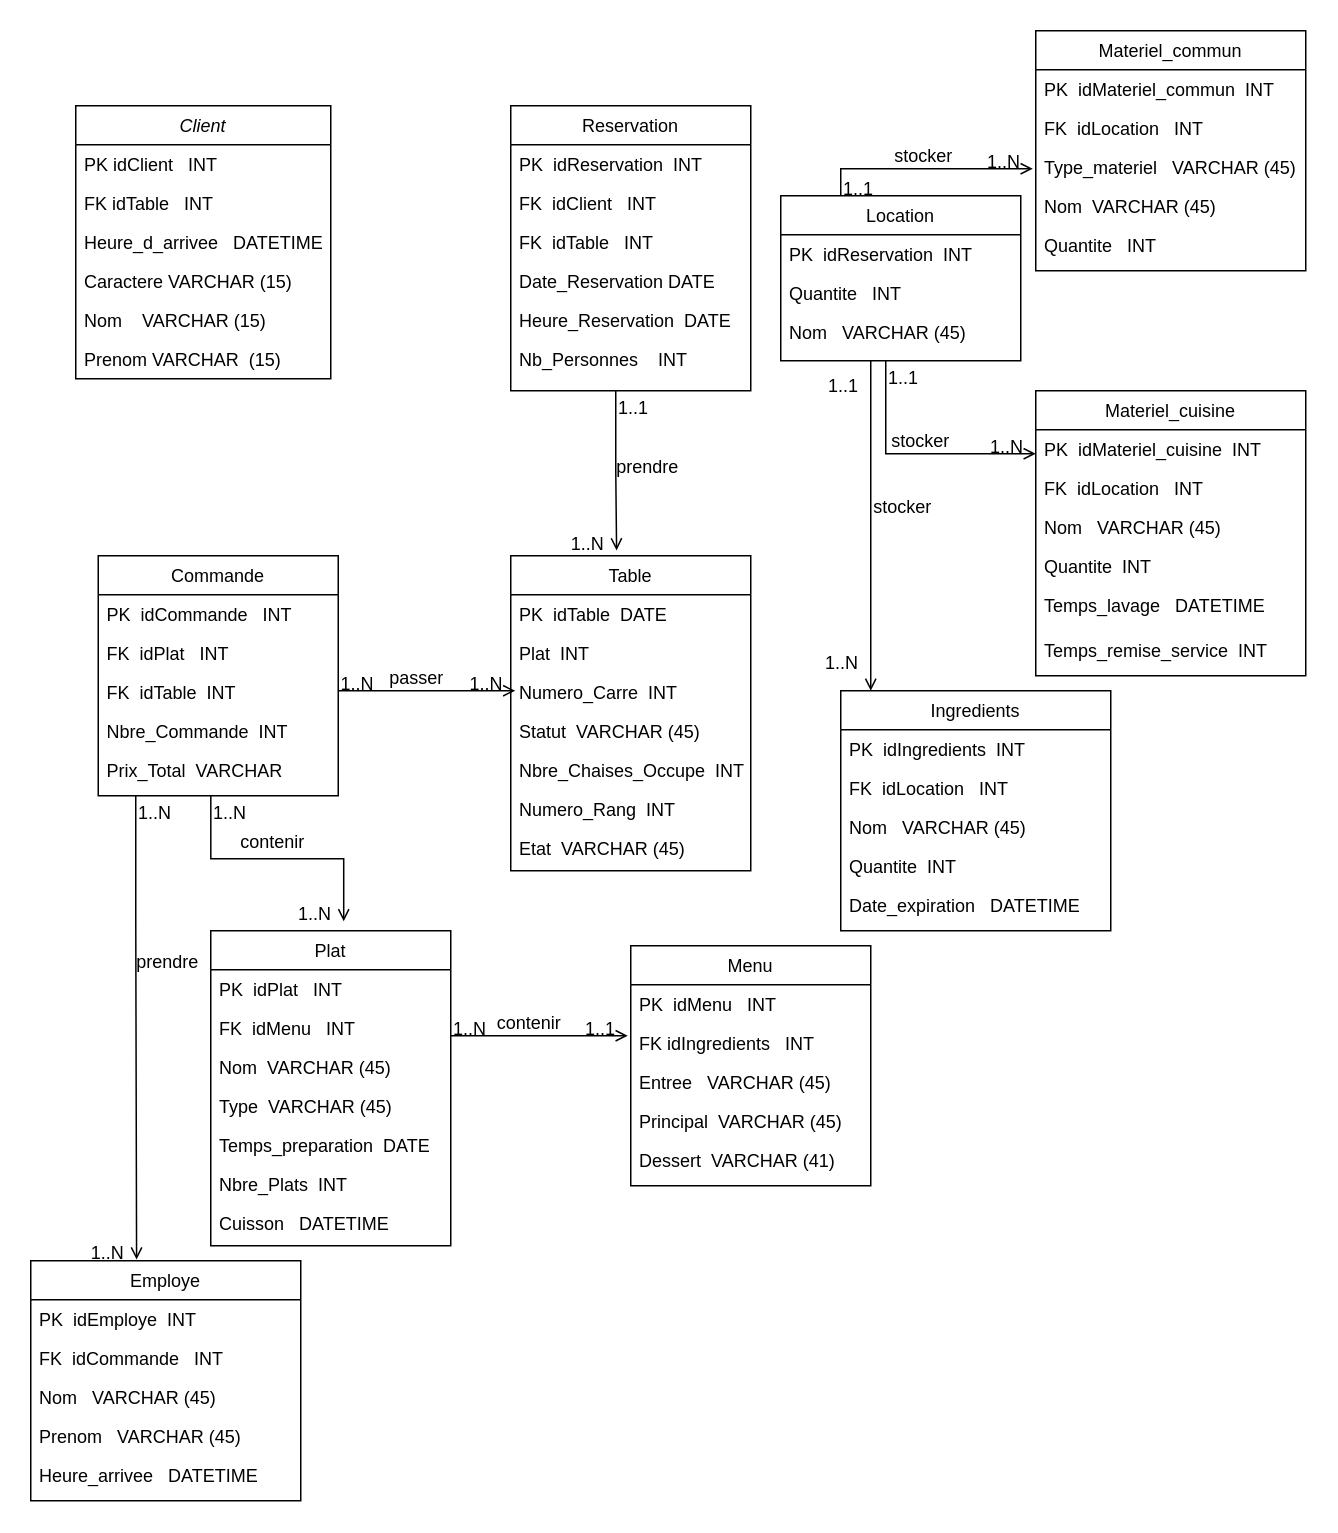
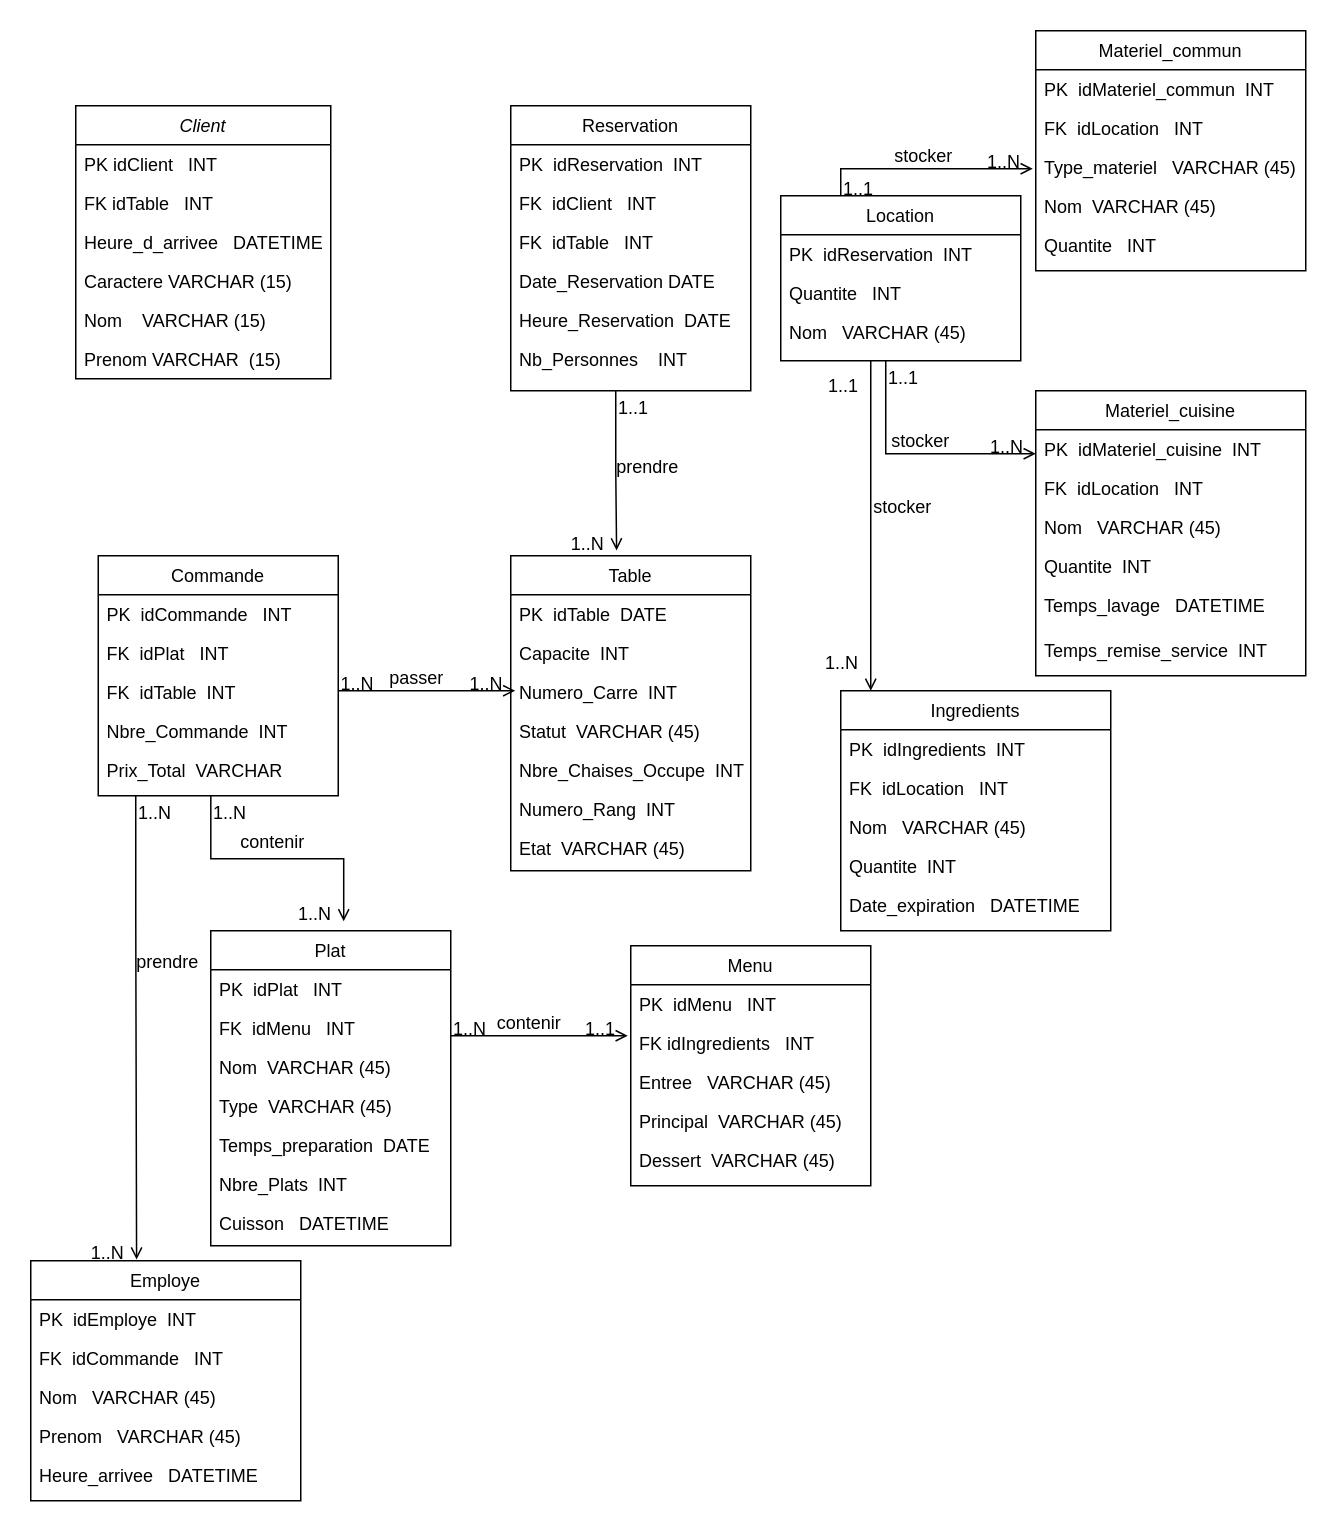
- <mxCell id="17" value="Plat  INT&#10;  " style="text;align=left;verticalAlign=top;spacingLeft=4;spacingRight=4;overflow=hidden;rotatable=0;points=[[0,0.5],[1,0.5]];portConstraint=eastwest;" parent="15" vertex="1"><mxGeometry y="52" width="160" height="26" as="geometry" /></mxCell>
+ <mxCell id="17" value="Capacite  INT&#10;  " style="text;align=left;verticalAlign=top;spacingLeft=4;spacingRight=4;overflow=hidden;rotatable=0;points=[[0,0.5],[1,0.5]];portConstraint=eastwest;" parent="15" vertex="1"><mxGeometry y="52" width="160" height="26" as="geometry" /></mxCell>
- <mxCell id="47" value="Dessert  VARCHAR (41)" style="text;align=left;verticalAlign=top;spacingLeft=4;spacingRight=4;overflow=hidden;rotatable=0;points=[[0,0.5],[1,0.5]];portConstraint=eastwest;" parent="42" vertex="1"><mxGeometry y="130" width="160" height="26" as="geometry" /></mxCell>
+ <mxCell id="47" value="Dessert  VARCHAR (45)" style="text;align=left;verticalAlign=top;spacingLeft=4;spacingRight=4;overflow=hidden;rotatable=0;points=[[0,0.5],[1,0.5]];portConstraint=eastwest;" parent="42" vertex="1"><mxGeometry y="130" width="160" height="26" as="geometry" /></mxCell>
